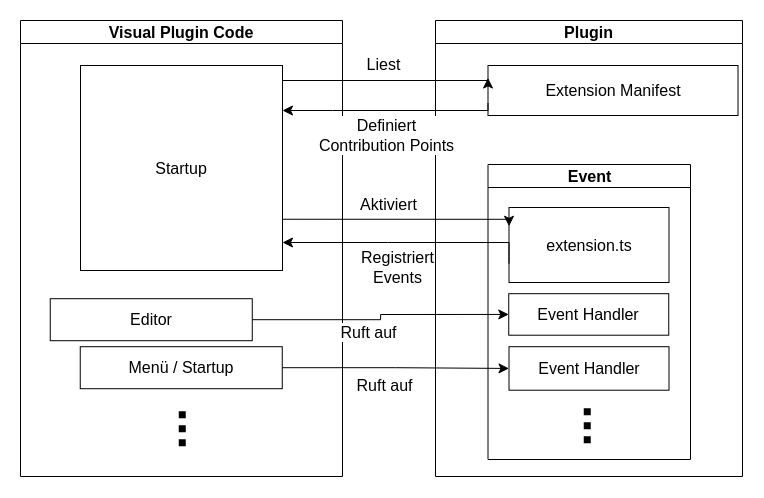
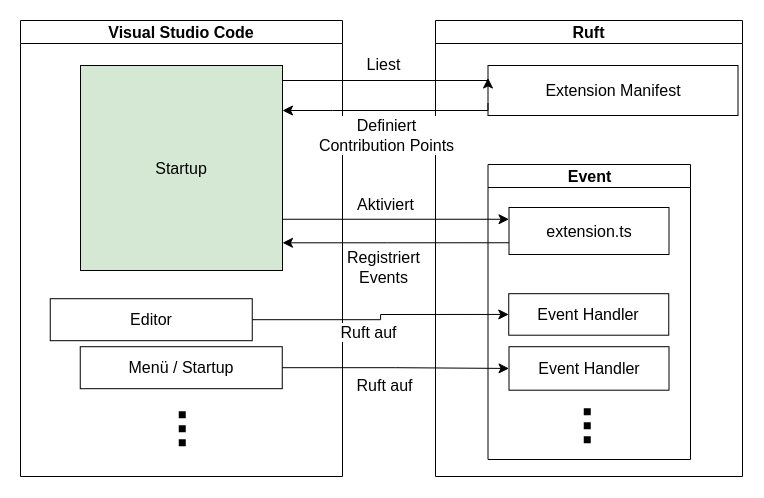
- <mxCell id="2" value="Visual Plugin Code" style="swimlane;whiteSpace=wrap;html=1;fontSize=16;" parent="1" vertex="1"><mxGeometry x="20" y="20" width="322" height="456" as="geometry" /></mxCell>
+ <mxCell id="2" value="Visual Studio Code" style="swimlane;whiteSpace=wrap;html=1;fontSize=16;" parent="1" vertex="1"><mxGeometry x="20" y="20" width="322" height="456" as="geometry" /></mxCell>
- <mxCell id="6" value="Plugin" style="swimlane;whiteSpace=wrap;html=1;fontSize=16;" parent="1" vertex="1"><mxGeometry x="435" y="20" width="307" height="456" as="geometry" /></mxCell>
+ <mxCell id="6" value="Ruft" style="swimlane;whiteSpace=wrap;html=1;fontSize=16;" parent="1" vertex="1"><mxGeometry x="435" y="20" width="307" height="456" as="geometry" /></mxCell>
- <mxCell id="3" value="Startup" style="rounded=0;whiteSpace=wrap;html=1;fontSize=16;" parent="2" vertex="1"><mxGeometry x="60" y="45" width="202" height="205" as="geometry" /></mxCell>
+ <mxCell id="3" value="Startup" style="rounded=0;whiteSpace=wrap;html=1;fontSize=16;fillColor=#d5e8d4;" parent="2" vertex="1"><mxGeometry x="60" y="45" width="202" height="205" as="geometry" /></mxCell>
- <mxCell id="9" value="extension.ts" style="rounded=0;whiteSpace=wrap;html=1;fontSize=16;" parent="8" vertex="1"><mxGeometry x="21" y="43" width="160" height="75" as="geometry" /></mxCell>
+ <mxCell id="9" value="extension.ts" style="rounded=0;whiteSpace=wrap;html=1;fontSize=16;" parent="8" vertex="1"><mxGeometry x="21" y="43" width="160" height="47" as="geometry" /></mxCell>
